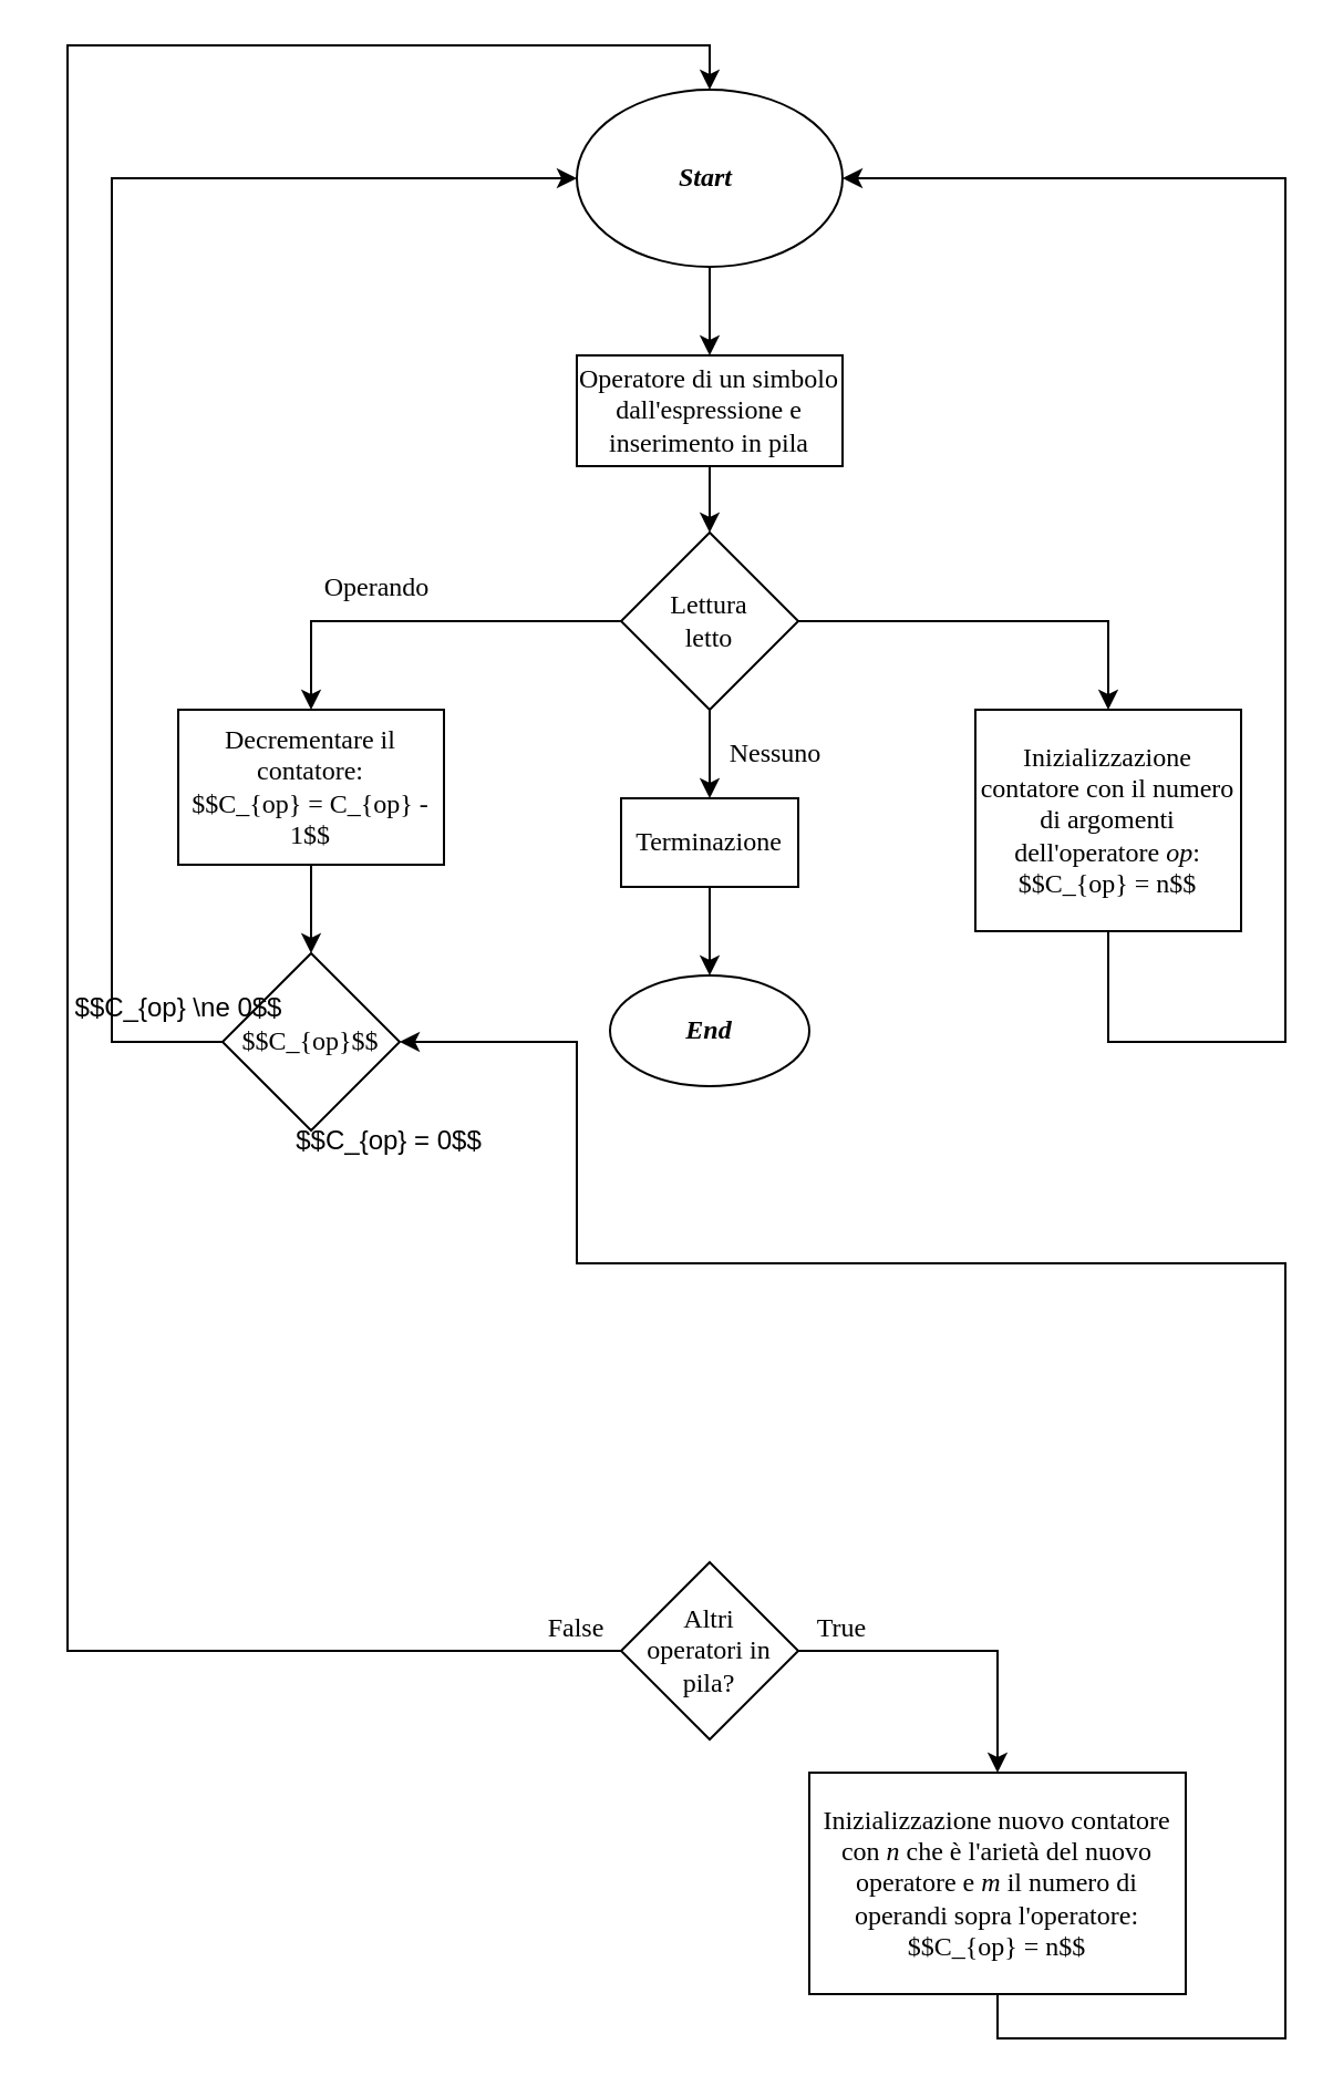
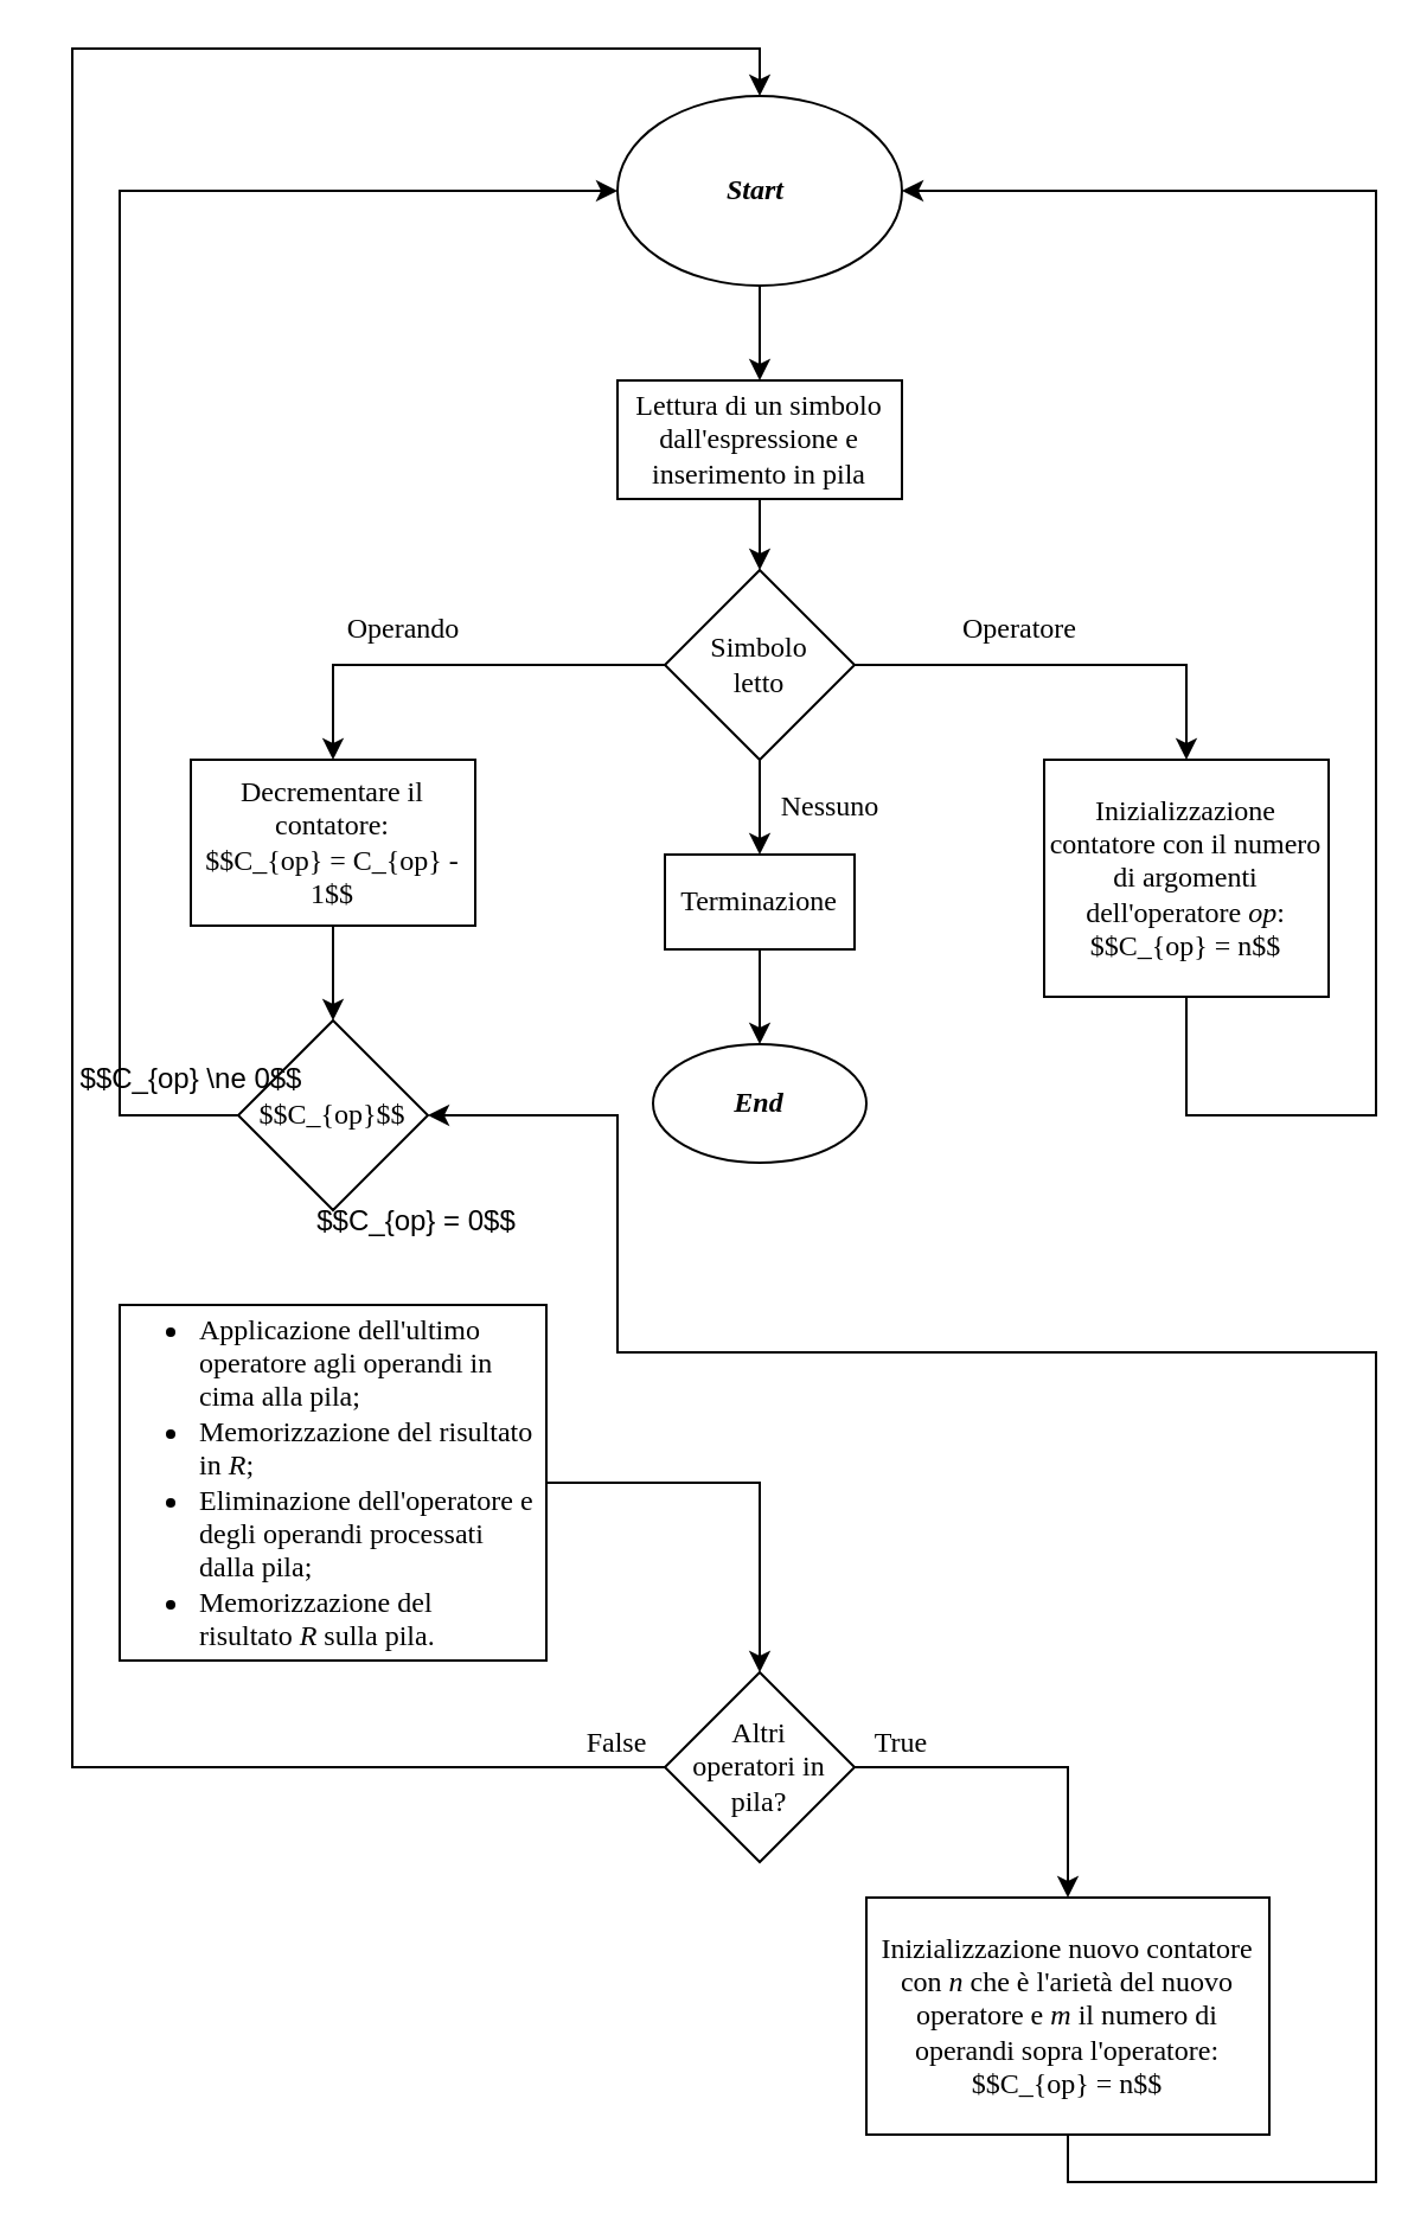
- <mxCell id="3" value="&lt;font face=&quot;Times New Roman&quot;&gt;Operatore di un simbolo dall'espressione e inserimento in pila&lt;/font&gt;" style="rounded=0;whiteSpace=wrap;html=1;" parent="1" vertex="1"><mxGeometry x="260" y="160" width="120" height="50" as="geometry" /></mxCell>
+ <mxCell id="3" value="&lt;font face=&quot;Times New Roman&quot;&gt;Lettura di un simbolo dall'espressione e inserimento in pila&lt;/font&gt;" style="rounded=0;whiteSpace=wrap;html=1;" parent="1" vertex="1"><mxGeometry x="260" y="160" width="120" height="50" as="geometry" /></mxCell>
+ <mxCell id="10" value="Operatore" style="text;html=1;strokeColor=none;fillColor=none;align=center;verticalAlign=middle;whiteSpace=wrap;rounded=0;fontFamily=Times New Roman;" parent="1" vertex="1"><mxGeometry x="400" y="250" width="60" height="30" as="geometry" /></mxCell>
- <mxCell id="7" value="Lettura&lt;br&gt;letto" style="rhombus;whiteSpace=wrap;html=1;fontFamily=Times New Roman;" parent="1" vertex="1"><mxGeometry x="280" y="240" width="80" height="80" as="geometry" /></mxCell>
+ <mxCell id="7" value="Simbolo&lt;br&gt;letto" style="rhombus;whiteSpace=wrap;html=1;fontFamily=Times New Roman;" parent="1" vertex="1"><mxGeometry x="280" y="240" width="80" height="80" as="geometry" /></mxCell>
+ <mxCell id="25" value="&lt;ul&gt;&lt;li&gt;&lt;div style=&quot;&quot;&gt;&lt;span style=&quot;background-color: initial;&quot;&gt;Applicazione dell'ultimo operatore agli operandi in cima alla pila;&lt;/span&gt;&lt;/div&gt;&lt;/li&gt;&lt;li&gt;&lt;div style=&quot;&quot;&gt;&lt;span style=&quot;background-color: initial;&quot;&gt;Memorizzazione del risultato in&amp;nbsp;&lt;/span&gt;&lt;i style=&quot;background-color: initial;&quot;&gt;R&lt;/i&gt;&lt;span style=&quot;background-color: initial;&quot;&gt;;&lt;/span&gt;&lt;/div&gt;&lt;/li&gt;&lt;li&gt;&lt;div style=&quot;&quot;&gt;&lt;span style=&quot;background-color: initial;&quot;&gt;Eliminazione dell'operatore e degli operandi processati dalla pila;&lt;/span&gt;&lt;/div&gt;&lt;/li&gt;&lt;li&gt;&lt;div style=&quot;&quot;&gt;&lt;span style=&quot;background-color: initial;&quot;&gt;&lt;span style=&quot;background-color: initial;&quot;&gt;Memorizzazione del risultato&amp;nbsp;&lt;/span&gt;&lt;i style=&quot;background-color: initial;&quot;&gt;R&lt;/i&gt;&lt;span style=&quot;background-color: initial;&quot;&gt;&amp;nbsp;sulla pila.&lt;/span&gt;&lt;br&gt;&lt;/span&gt;&lt;/div&gt;&lt;/li&gt;&lt;/ul&gt;" style="rounded=0;whiteSpace=wrap;html=1;fontFamily=Times New Roman;align=left;spacing=2;spacingLeft=-8;" parent="1" vertex="1"><mxGeometry x="50" y="550" width="180" height="150" as="geometry" /></mxCell>
+ <mxCell id="24" style="edgeStyle=orthogonalEdgeStyle;rounded=0;orthogonalLoop=1;jettySize=auto;html=1;" parent="1" source="25" target="28" edge="1"><mxGeometry relative="1" as="geometry"><mxPoint x="140" y="680" as="targetPoint" /></mxGeometry></mxCell>
